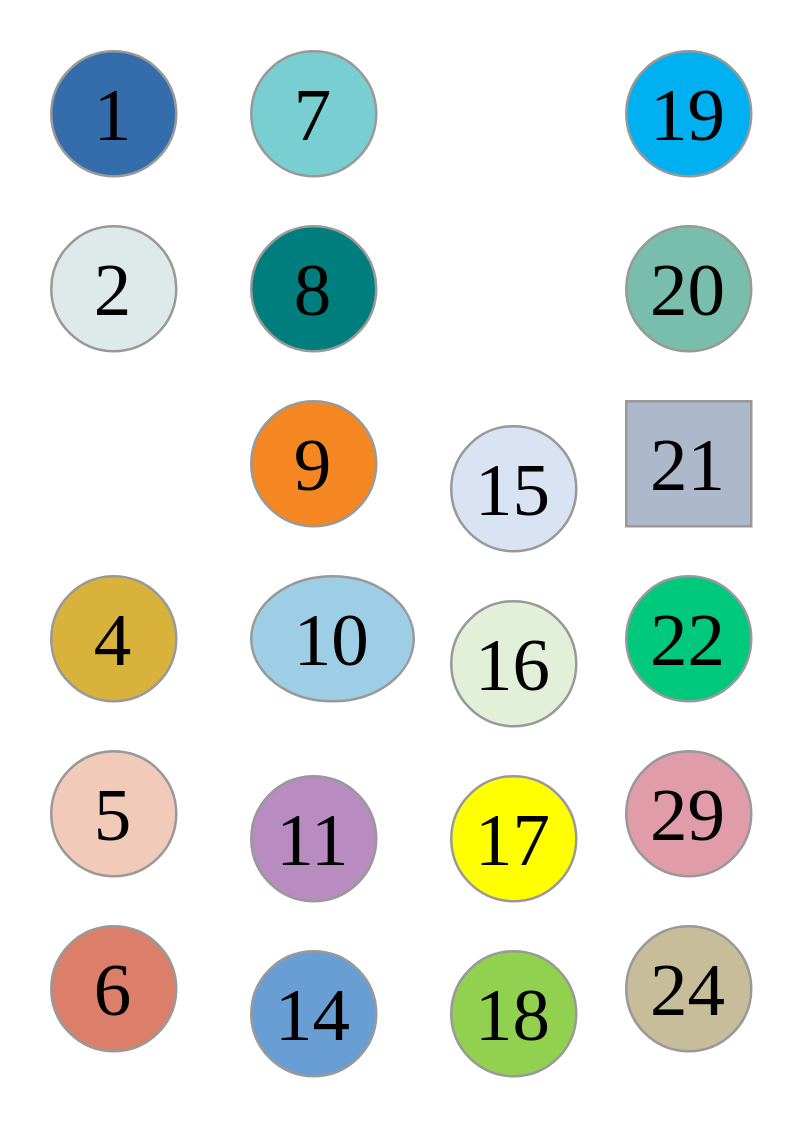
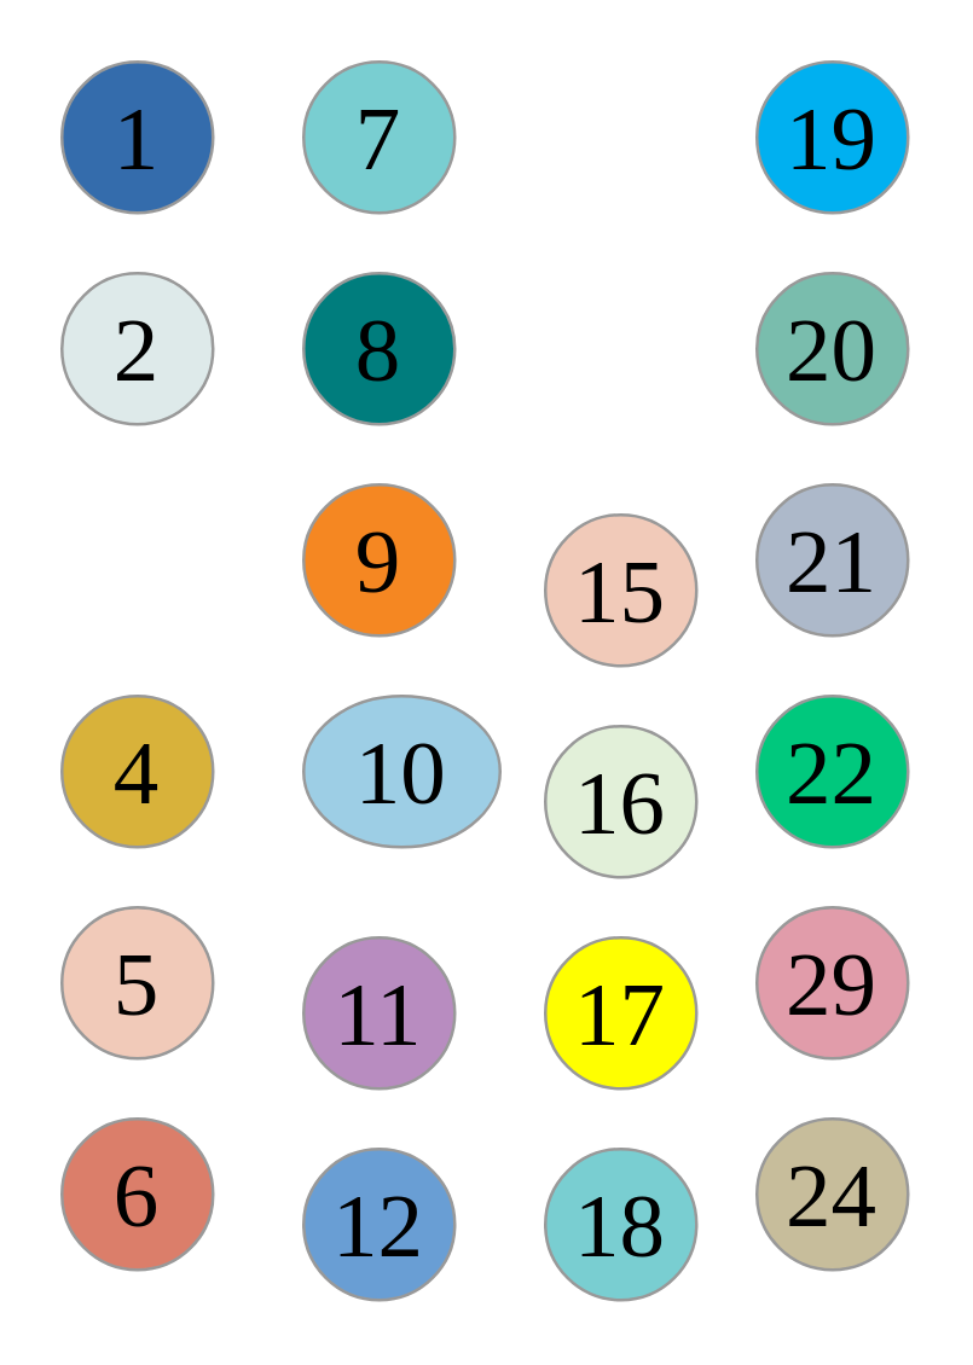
- <mxCell id="19" value="&lt;font face=&quot;Times New Roman&quot; style=&quot;font-size: 30px;&quot;&gt;21&lt;/font&gt;" style="whiteSpace=wrap;html=1;aspect=fixed;fillColor=#adb9ca;strokeColor=#999999;rounded=0;" parent="2" vertex="1"><mxGeometry x="230" y="140" width="50" height="50" as="geometry" /></mxCell>
+ <mxCell id="19" value="&lt;font face=&quot;Times New Roman&quot; style=&quot;font-size: 30px;&quot;&gt;21&lt;/font&gt;" style="ellipse;whiteSpace=wrap;html=1;aspect=fixed;fillColor=#adb9ca;strokeColor=#999999;" parent="2" vertex="1"><mxGeometry x="230" y="140" width="50" height="50" as="geometry" /></mxCell>
- <mxCell id="13" value="&lt;font face=&quot;Times New Roman&quot; style=&quot;font-size: 30px;&quot;&gt;15&lt;/font&gt;" style="ellipse;whiteSpace=wrap;html=1;aspect=fixed;fillColor=#dae3f3;strokeColor=#999999;" parent="2" vertex="1"><mxGeometry x="160" y="150" width="50" height="50" as="geometry" /></mxCell>
+ <mxCell id="13" value="&lt;font face=&quot;Times New Roman&quot; style=&quot;font-size: 30px;&quot;&gt;15&lt;/font&gt;" style="ellipse;whiteSpace=wrap;html=1;aspect=fixed;fillColor=#f1cab9;strokeColor=#999999;" parent="2" vertex="1"><mxGeometry x="160" y="150" width="50" height="50" as="geometry" /></mxCell>
- <mxCell id="12" value="&lt;font face=&quot;Times New Roman&quot; style=&quot;font-size: 30px;&quot;&gt;14&lt;/font&gt;" style="ellipse;whiteSpace=wrap;html=1;aspect=fixed;fillColor=#699ed4;strokeColor=#999999;" parent="2" vertex="1"><mxGeometry x="80" y="360" width="50" height="50" as="geometry" /></mxCell>
+ <mxCell id="12" value="&lt;font face=&quot;Times New Roman&quot; style=&quot;font-size: 30px;&quot;&gt;12&lt;/font&gt;" style="ellipse;whiteSpace=wrap;html=1;aspect=fixed;fillColor=#699ed4;strokeColor=#999999;" parent="2" vertex="1"><mxGeometry x="80" y="360" width="50" height="50" as="geometry" /></mxCell>
- <mxCell id="16" value="&lt;font face=&quot;Times New Roman&quot; style=&quot;font-size: 30px;&quot;&gt;18&lt;/font&gt;" style="ellipse;whiteSpace=wrap;html=1;aspect=fixed;fillColor=#92d050;strokeColor=#999999;" parent="2" vertex="1"><mxGeometry x="160" y="360" width="50" height="50" as="geometry" /></mxCell>
+ <mxCell id="16" value="&lt;font face=&quot;Times New Roman&quot; style=&quot;font-size: 30px;&quot;&gt;18&lt;/font&gt;" style="ellipse;whiteSpace=wrap;html=1;aspect=fixed;fillColor=#79ced1;strokeColor=#999999;" parent="2" vertex="1"><mxGeometry x="160" y="360" width="50" height="50" as="geometry" /></mxCell>
